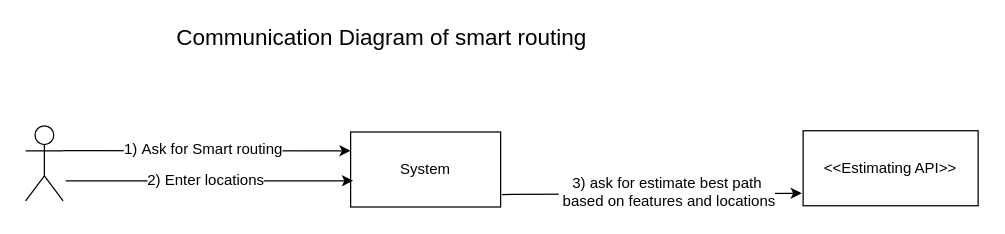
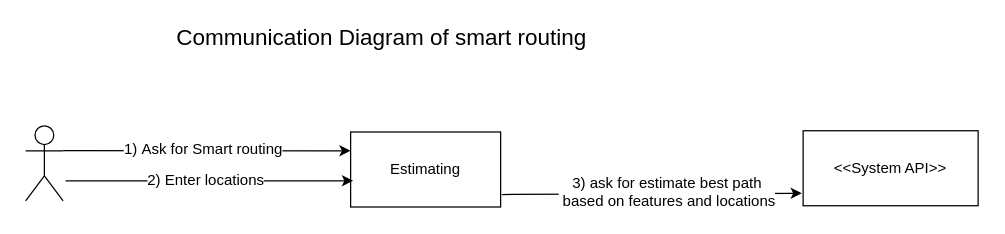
- <mxCell id="4" value="&amp;lt;&amp;lt;Estimating API&amp;gt;&amp;gt;&lt;br&gt;" style="rounded=0;whiteSpace=wrap;html=1;" vertex="1" parent="1"><mxGeometry x="642" y="104" width="140" height="60" as="geometry" /></mxCell>
+ <mxCell id="4" value="&amp;lt;&amp;lt;System API&amp;gt;&amp;gt;&lt;br&gt;" style="rounded=0;whiteSpace=wrap;html=1;" vertex="1" parent="1"><mxGeometry x="642" y="104" width="140" height="60" as="geometry" /></mxCell>
- <mxCell id="3" value="System" style="rounded=0;whiteSpace=wrap;html=1;" vertex="1" parent="1"><mxGeometry x="280" y="105" width="120" height="60" as="geometry" /></mxCell>
+ <mxCell id="3" value="Estimating" style="rounded=0;whiteSpace=wrap;html=1;" vertex="1" parent="1"><mxGeometry x="280" y="105" width="120" height="60" as="geometry" /></mxCell>
